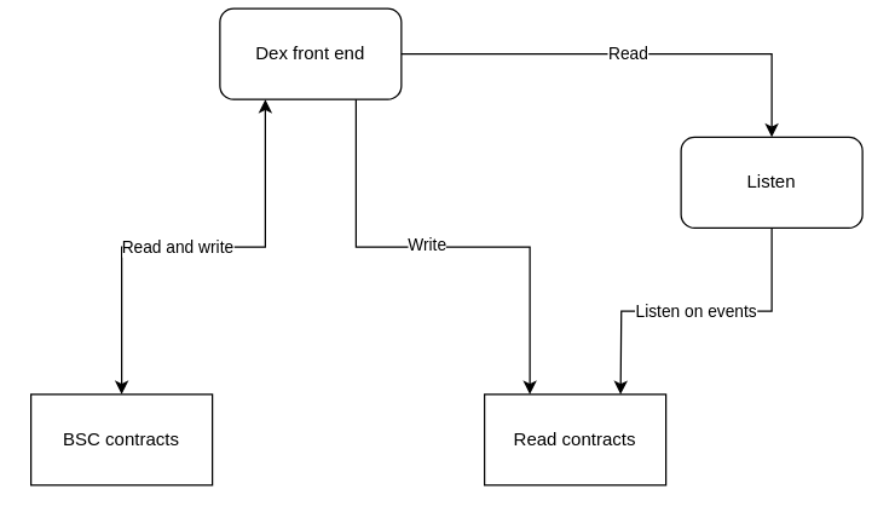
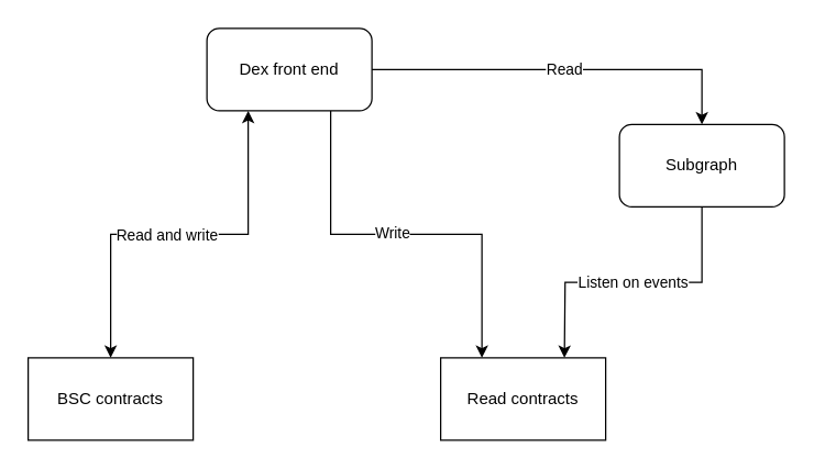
- <mxCell id="2" value="Dex front end" style="rounded=1;whiteSpace=wrap;html=1;" vertex="1" parent="1"><mxGeometry x="145" y="5" width="120" height="60" as="geometry" /></mxCell>
+ <mxCell id="2" value="Dex front end" style="rounded=1;whiteSpace=wrap;html=1;" vertex="1" parent="1"><mxGeometry x="150" y="20" width="120" height="60" as="geometry" /></mxCell>
- <mxCell id="5" value="Listen" style="rounded=1;whiteSpace=wrap;html=1;" vertex="1" parent="1"><mxGeometry x="450" y="90" width="120" height="60" as="geometry" /></mxCell>
+ <mxCell id="5" value="Subgraph" style="rounded=1;whiteSpace=wrap;html=1;" vertex="1" parent="1"><mxGeometry x="450" y="90" width="120" height="60" as="geometry" /></mxCell>
